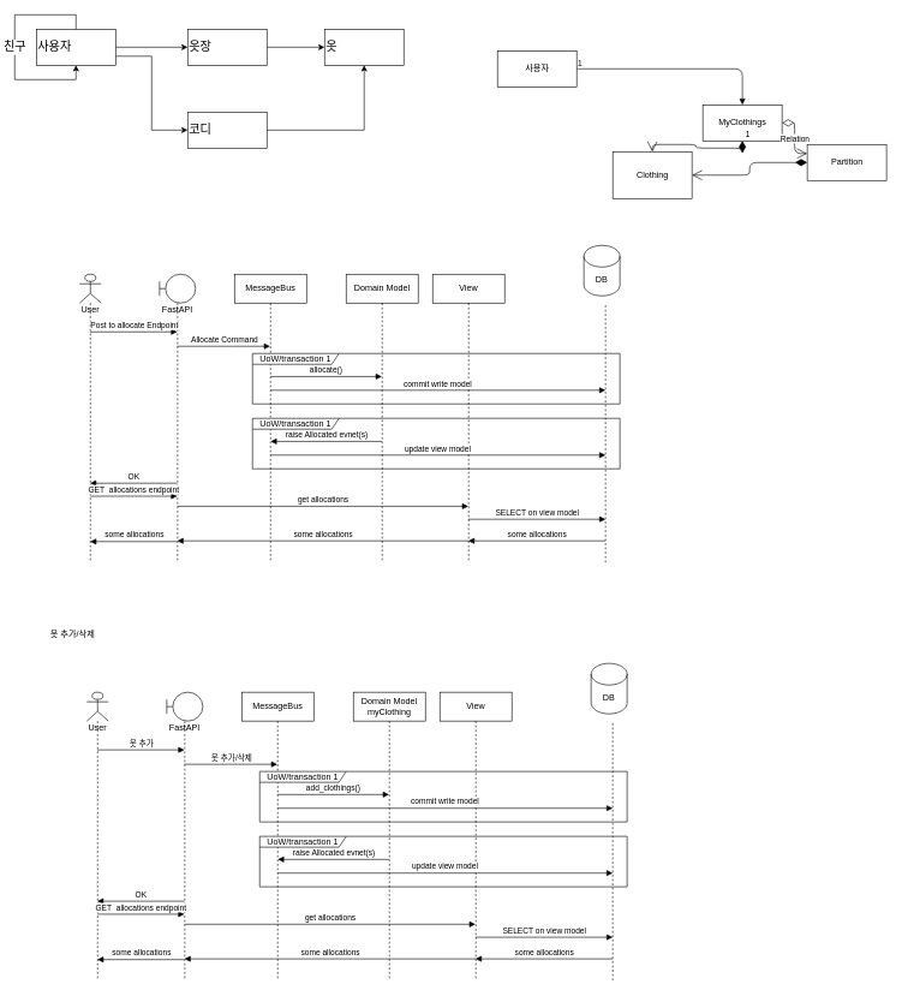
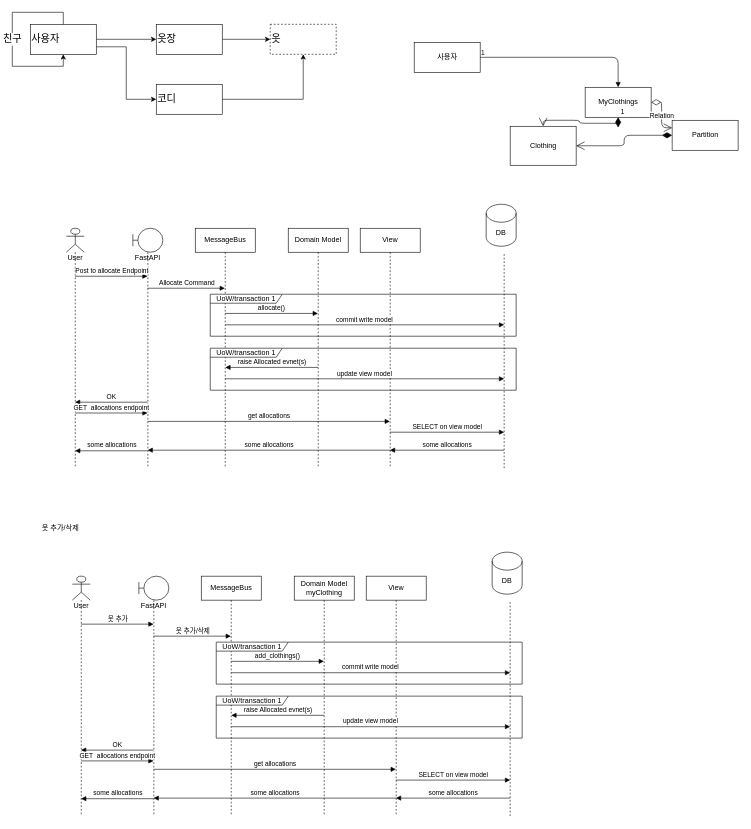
- <mxCell id="52" value="옷" style="html=1;fontSize=17;align=left;" vertex="1" parent="1"><mxGeometry x="450" y="40" width="110" height="50" as="geometry" /></mxCell>
+ <mxCell id="52" value="옷" style="html=1;fontSize=17;align=left;dashed=1;" vertex="1" parent="1"><mxGeometry x="450" y="40" width="110" height="50" as="geometry" /></mxCell>
- <mxCell id="55" value="코디" style="html=1;fontSize=17;align=left;" vertex="1" parent="1"><mxGeometry x="260" y="155" width="110" height="50" as="geometry" /></mxCell>
+ <mxCell id="55" value="코디" style="html=1;fontSize=17;align=left;" vertex="1" parent="1"><mxGeometry x="260" y="140" width="110" height="50" as="geometry" /></mxCell>
